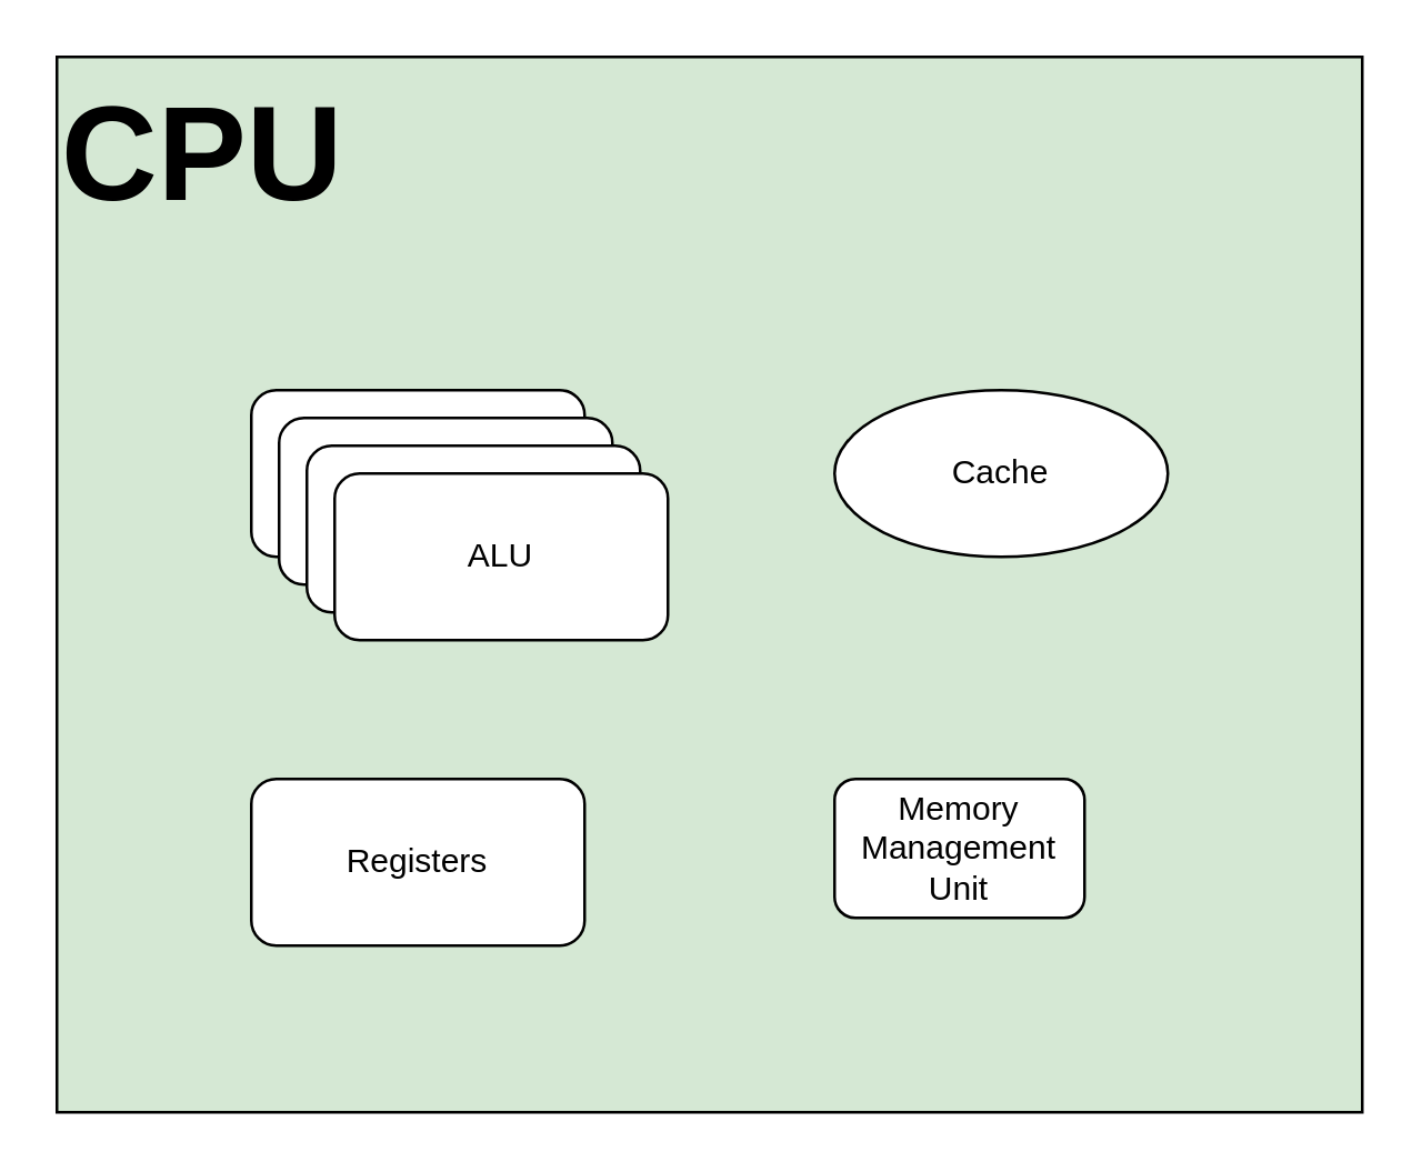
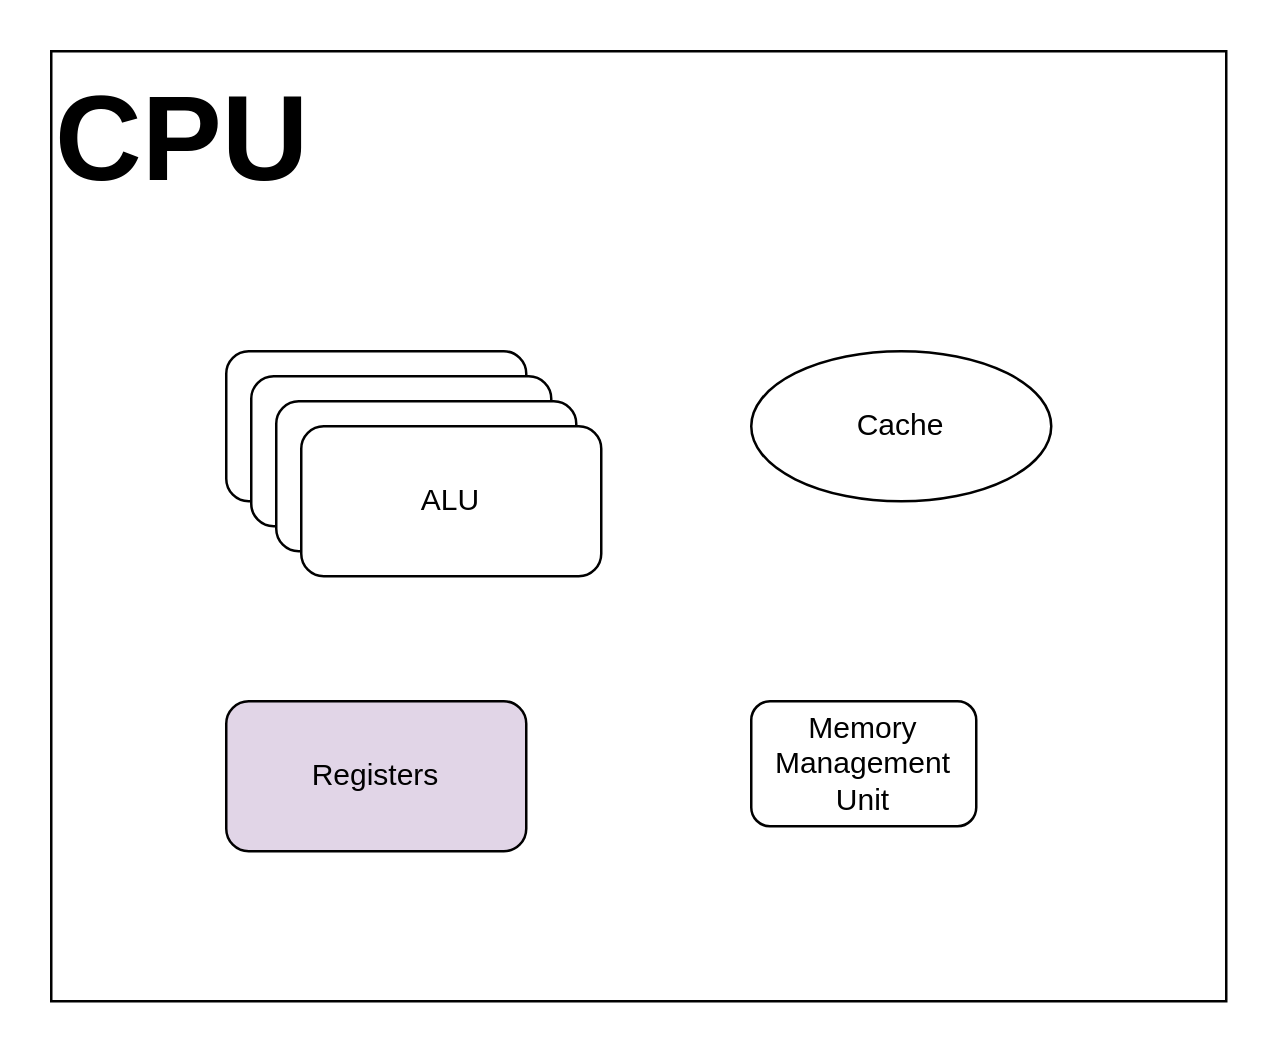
- <mxCell id="2" value="CPU" style="rounded=0;whiteSpace=wrap;html=1;fontSize=48;fontStyle=1;align=left;verticalAlign=top;fillColor=#d5e8d4;" vertex="1" parent="1"><mxGeometry x="20" y="20" width="470" height="380" as="geometry" /></mxCell>
+ <mxCell id="2" value="CPU" style="rounded=0;whiteSpace=wrap;html=1;fontSize=48;fontStyle=1;align=left;verticalAlign=top;" vertex="1" parent="1"><mxGeometry x="20" y="20" width="470" height="380" as="geometry" /></mxCell>
- <mxCell id="5" value="Registers" style="rounded=1;whiteSpace=wrap;html=1;" vertex="1" parent="1"><mxGeometry x="90" y="280" width="120" height="60" as="geometry" /></mxCell>
+ <mxCell id="5" value="Registers" style="rounded=1;whiteSpace=wrap;html=1;fillColor=#e1d5e7;" vertex="1" parent="1"><mxGeometry x="90" y="280" width="120" height="60" as="geometry" /></mxCell>
